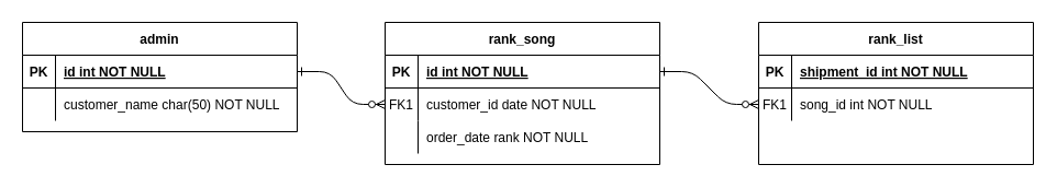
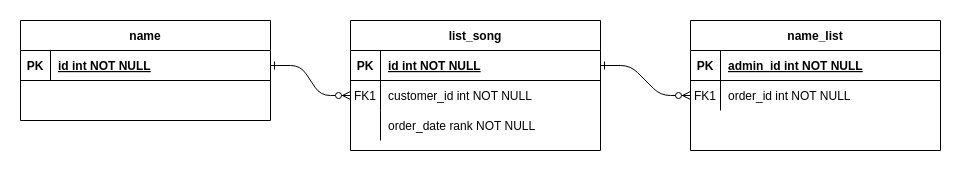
- <mxCell id="23" value="admin" style="shape=table;startSize=30;container=1;collapsible=1;childLayout=tableLayout;fixedRows=1;rowLines=0;fontStyle=1;align=center;resizeLast=1;" parent="1" vertex="1"><mxGeometry x="20" y="20" width="250" height="100" as="geometry" /></mxCell>
+ <mxCell id="23" value="name" style="shape=table;startSize=30;container=1;collapsible=1;childLayout=tableLayout;fixedRows=1;rowLines=0;fontStyle=1;align=center;resizeLast=1;" parent="1" vertex="1"><mxGeometry x="20" y="20" width="250" height="100" as="geometry" /></mxCell>
- <mxCell id="4" value="rank_song" style="shape=table;startSize=30;container=1;collapsible=1;childLayout=tableLayout;fixedRows=1;rowLines=0;fontStyle=1;align=center;resizeLast=1;" parent="1" vertex="1"><mxGeometry x="350" y="20" width="250" height="130" as="geometry" /></mxCell>
+ <mxCell id="4" value="list_song" style="shape=table;startSize=30;container=1;collapsible=1;childLayout=tableLayout;fixedRows=1;rowLines=0;fontStyle=1;align=center;resizeLast=1;" parent="1" vertex="1"><mxGeometry x="350" y="20" width="250" height="130" as="geometry" /></mxCell>
- <mxCell id="14" value="rank_list" style="shape=table;startSize=30;container=1;collapsible=1;childLayout=tableLayout;fixedRows=1;rowLines=0;fontStyle=1;align=center;resizeLast=1;" parent="1" vertex="1"><mxGeometry x="690" y="20" width="250" height="130" as="geometry"><mxRectangle x="680" y="60" width="90" height="30" as="alternateBounds" /></mxGeometry></mxCell>
+ <mxCell id="14" value="name_list" style="shape=table;startSize=30;container=1;collapsible=1;childLayout=tableLayout;fixedRows=1;rowLines=0;fontStyle=1;align=center;resizeLast=1;" parent="1" vertex="1"><mxGeometry x="690" y="20" width="250" height="130" as="geometry"><mxRectangle x="680" y="60" width="90" height="30" as="alternateBounds" /></mxGeometry></mxCell>
- <mxCell id="17" value="shipment_id int NOT NULL " style="shape=partialRectangle;overflow=hidden;connectable=0;fillColor=none;top=0;left=0;bottom=0;right=0;align=left;spacingLeft=6;fontStyle=5;" parent="15" vertex="1"><mxGeometry x="30" width="220" height="30" as="geometry"><mxRectangle width="220" height="30" as="alternateBounds" /></mxGeometry></mxCell>
+ <mxCell id="17" value="admin_id int NOT NULL " style="shape=partialRectangle;overflow=hidden;connectable=0;fillColor=none;top=0;left=0;bottom=0;right=0;align=left;spacingLeft=6;fontStyle=5;" parent="15" vertex="1"><mxGeometry x="30" width="220" height="30" as="geometry"><mxRectangle width="220" height="30" as="alternateBounds" /></mxGeometry></mxCell>
- <mxCell id="29" value="customer_name char(50) NOT NULL" style="shape=partialRectangle;overflow=hidden;connectable=0;fillColor=none;top=0;left=0;bottom=0;right=0;align=left;spacingLeft=6;" parent="27" vertex="1"><mxGeometry x="30" width="220" height="30" as="geometry"><mxRectangle width="220" height="30" as="alternateBounds" /></mxGeometry></mxCell>
- <mxCell id="10" value="customer_id date NOT NULL" style="shape=partialRectangle;overflow=hidden;connectable=0;fillColor=none;top=0;left=0;bottom=0;right=0;align=left;spacingLeft=6;" parent="8" vertex="1"><mxGeometry x="30" width="220" height="30" as="geometry"><mxRectangle width="220" height="30" as="alternateBounds" /></mxGeometry></mxCell>
+ <mxCell id="10" value="customer_id int NOT NULL" style="shape=partialRectangle;overflow=hidden;connectable=0;fillColor=none;top=0;left=0;bottom=0;right=0;align=left;spacingLeft=6;" parent="8" vertex="1"><mxGeometry x="30" width="220" height="30" as="geometry"><mxRectangle width="220" height="30" as="alternateBounds" /></mxGeometry></mxCell>
- <mxCell id="20" value="song_id int NOT NULL" style="shape=partialRectangle;overflow=hidden;connectable=0;fillColor=none;top=0;left=0;bottom=0;right=0;align=left;spacingLeft=6;" parent="18" vertex="1"><mxGeometry x="30" width="220" height="30" as="geometry"><mxRectangle width="220" height="30" as="alternateBounds" /></mxGeometry></mxCell>
+ <mxCell id="20" value="order_id int NOT NULL" style="shape=partialRectangle;overflow=hidden;connectable=0;fillColor=none;top=0;left=0;bottom=0;right=0;align=left;spacingLeft=6;" parent="18" vertex="1"><mxGeometry x="30" width="220" height="30" as="geometry"><mxRectangle width="220" height="30" as="alternateBounds" /></mxGeometry></mxCell>
